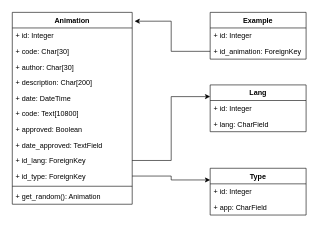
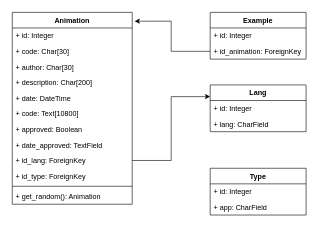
- <mxCell id="22" style="edgeStyle=orthogonalEdgeStyle;rounded=0;orthogonalLoop=1;jettySize=auto;html=1;entryX=0;entryY=0.25;entryDx=0;entryDy=0;" parent="1" source="12" target="15" edge="1"><mxGeometry relative="1" as="geometry" /></mxCell>
